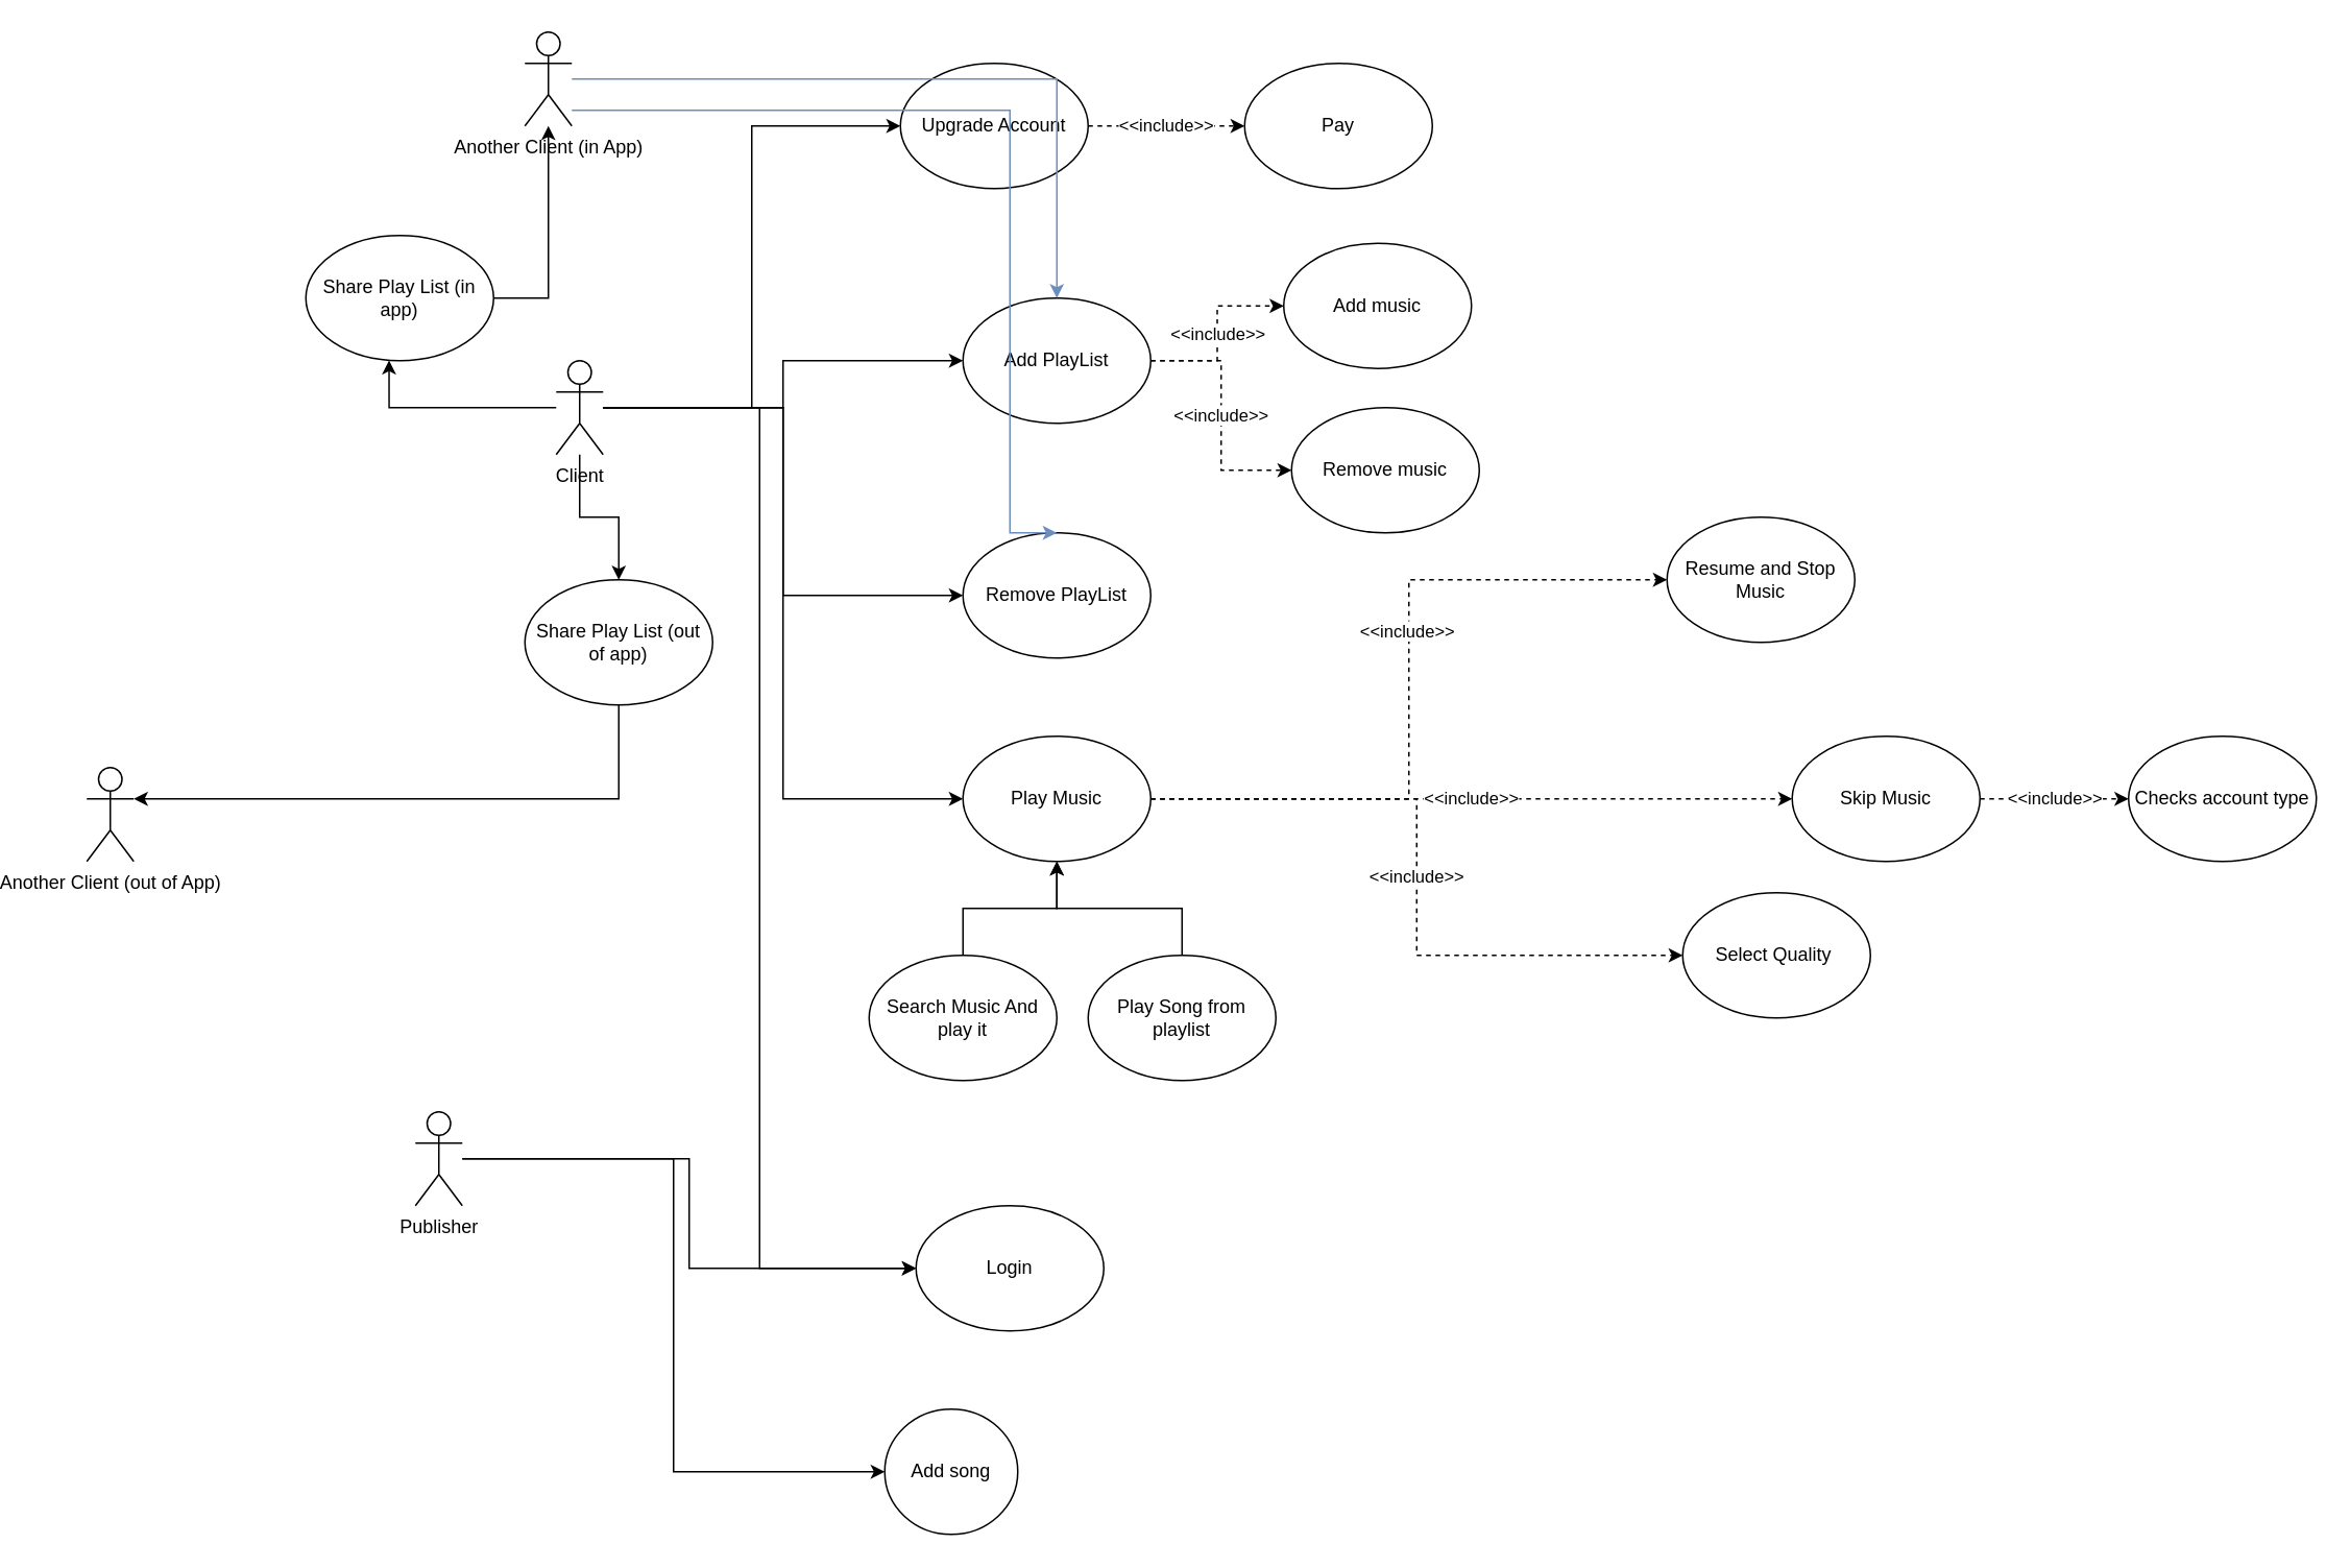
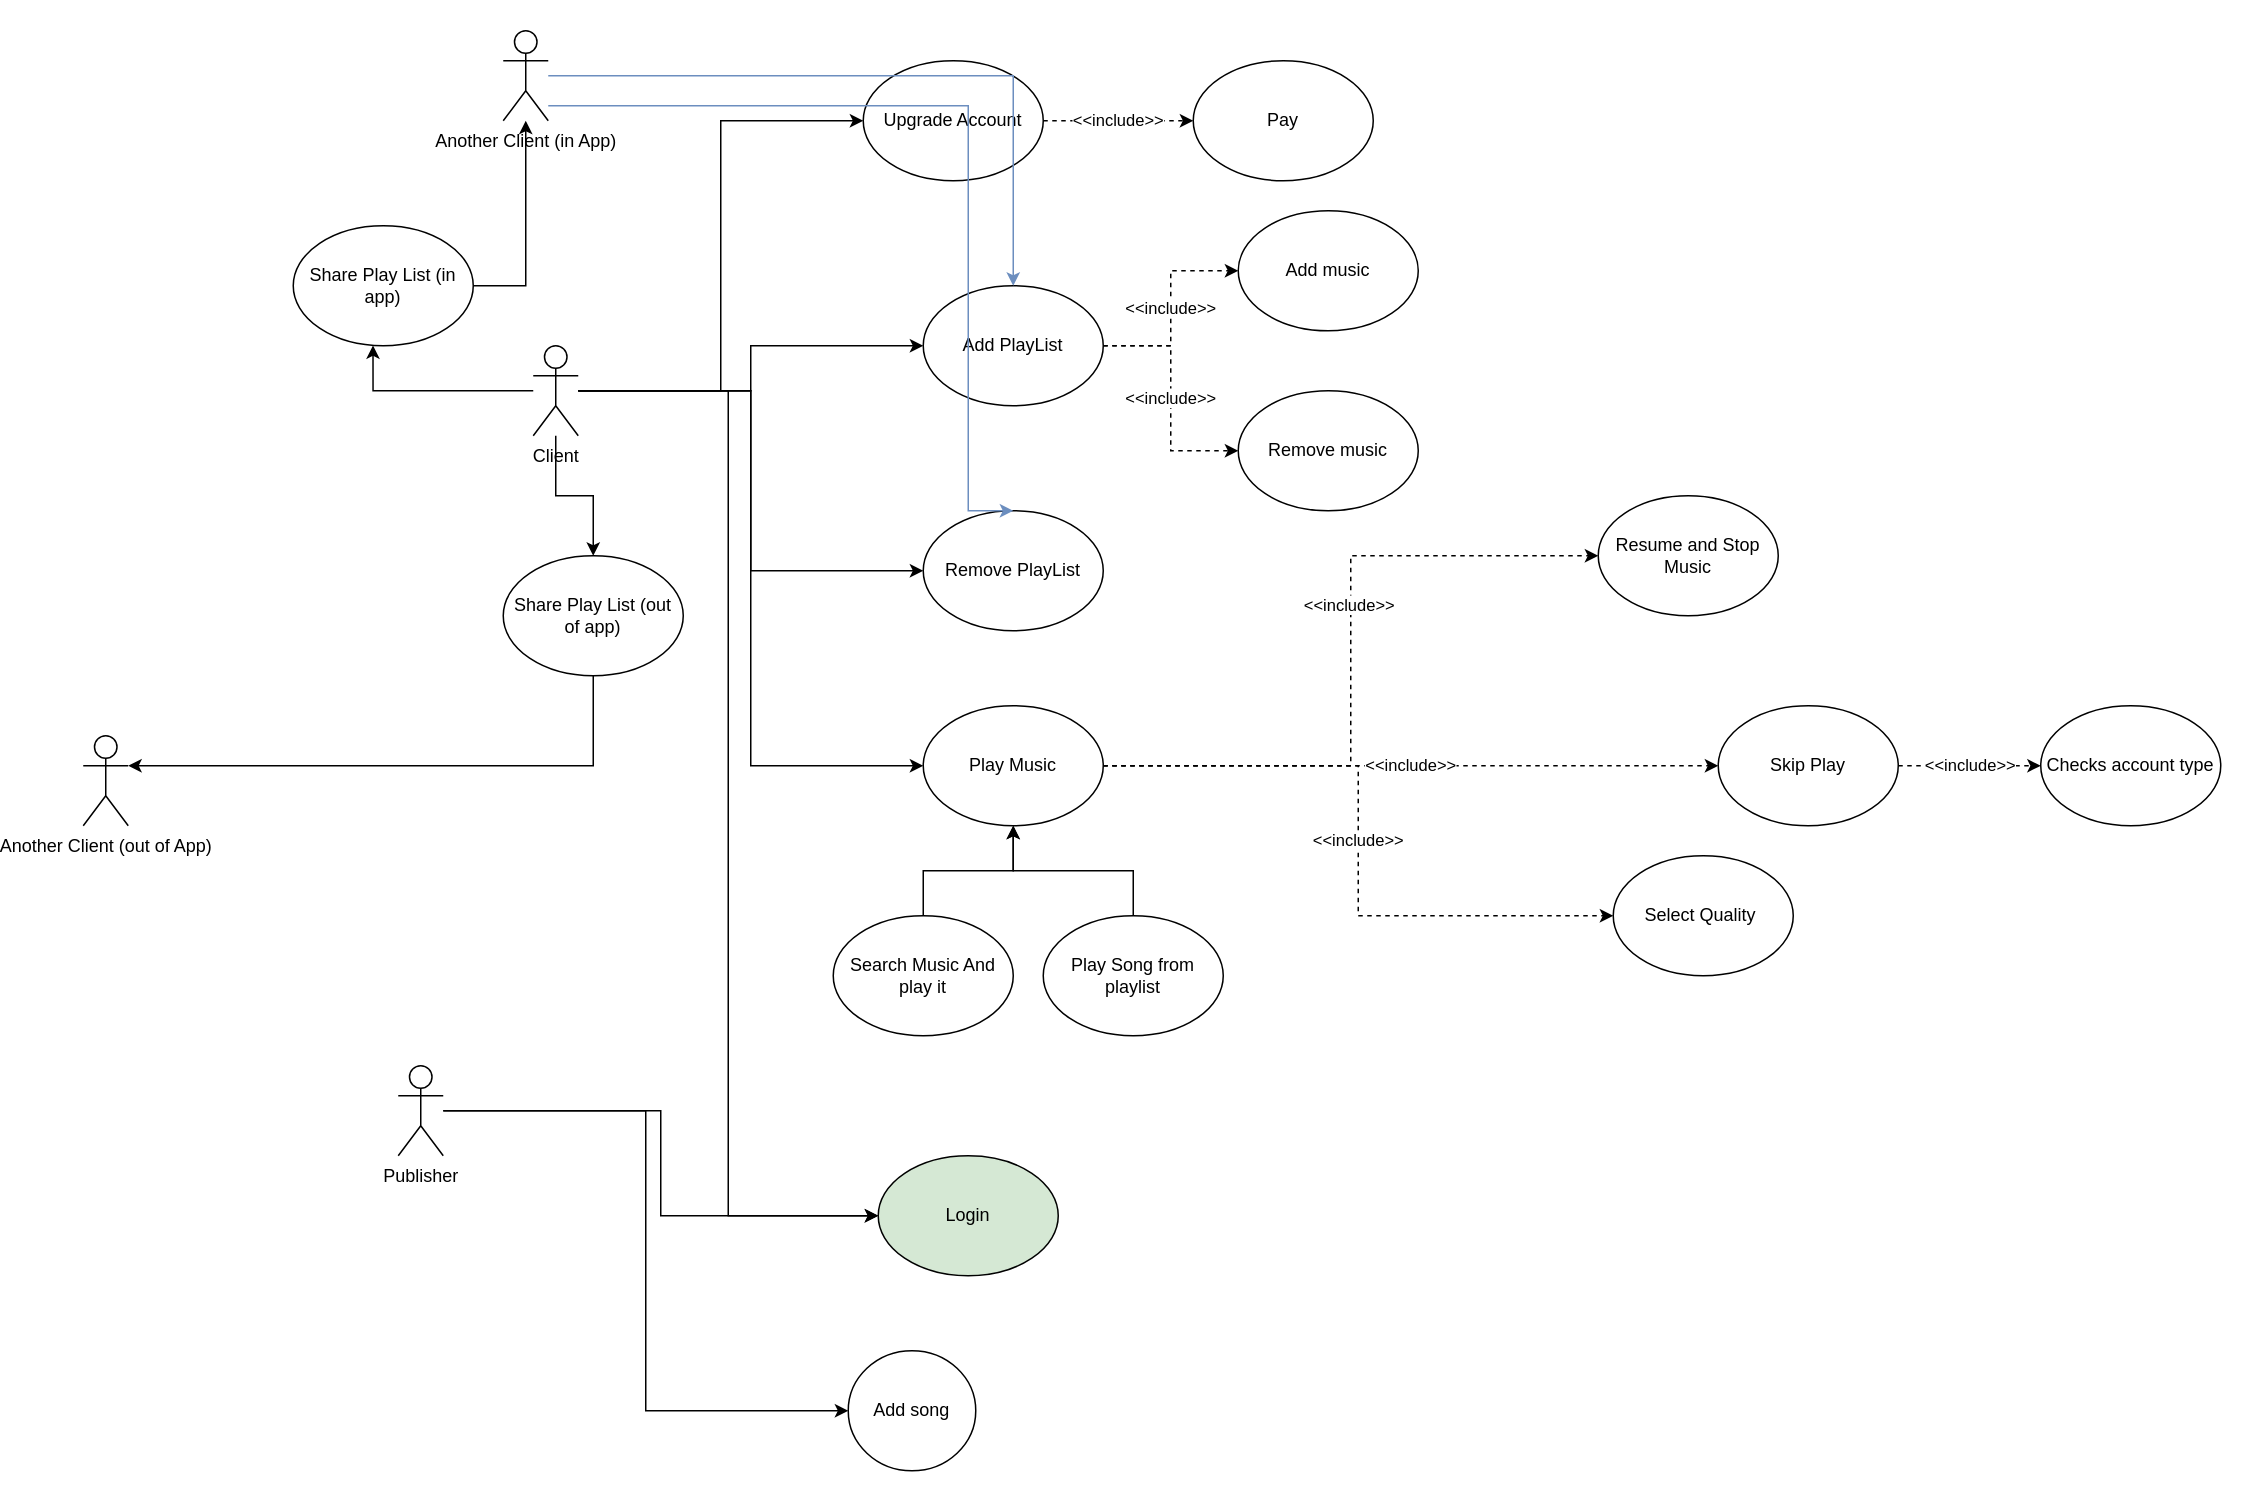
- <mxCell id="20" value="Add music" style="ellipse;whiteSpace=wrap;html=1;" vertex="1" parent="1"><mxGeometry x="785" y="155" width="120" height="80" as="geometry" /></mxCell>
+ <mxCell id="20" value="Add music" style="ellipse;whiteSpace=wrap;html=1;" vertex="1" parent="1"><mxGeometry x="790" y="140" width="120" height="80" as="geometry" /></mxCell>
- <mxCell id="30" value="Skip Music" style="ellipse;whiteSpace=wrap;html=1;" vertex="1" parent="1"><mxGeometry x="1110" y="470" width="120" height="80" as="geometry" /></mxCell>
+ <mxCell id="30" value="Skip Play" style="ellipse;whiteSpace=wrap;html=1;" vertex="1" parent="1"><mxGeometry x="1110" y="470" width="120" height="80" as="geometry" /></mxCell>
- <mxCell id="13" value="Login" style="ellipse;whiteSpace=wrap;html=1;" vertex="1" parent="1"><mxGeometry x="550" y="770" width="120" height="80" as="geometry" /></mxCell>
+ <mxCell id="13" value="Login" style="ellipse;whiteSpace=wrap;html=1;fillColor=#d5e8d4;" vertex="1" parent="1"><mxGeometry x="550" y="770" width="120" height="80" as="geometry" /></mxCell>
